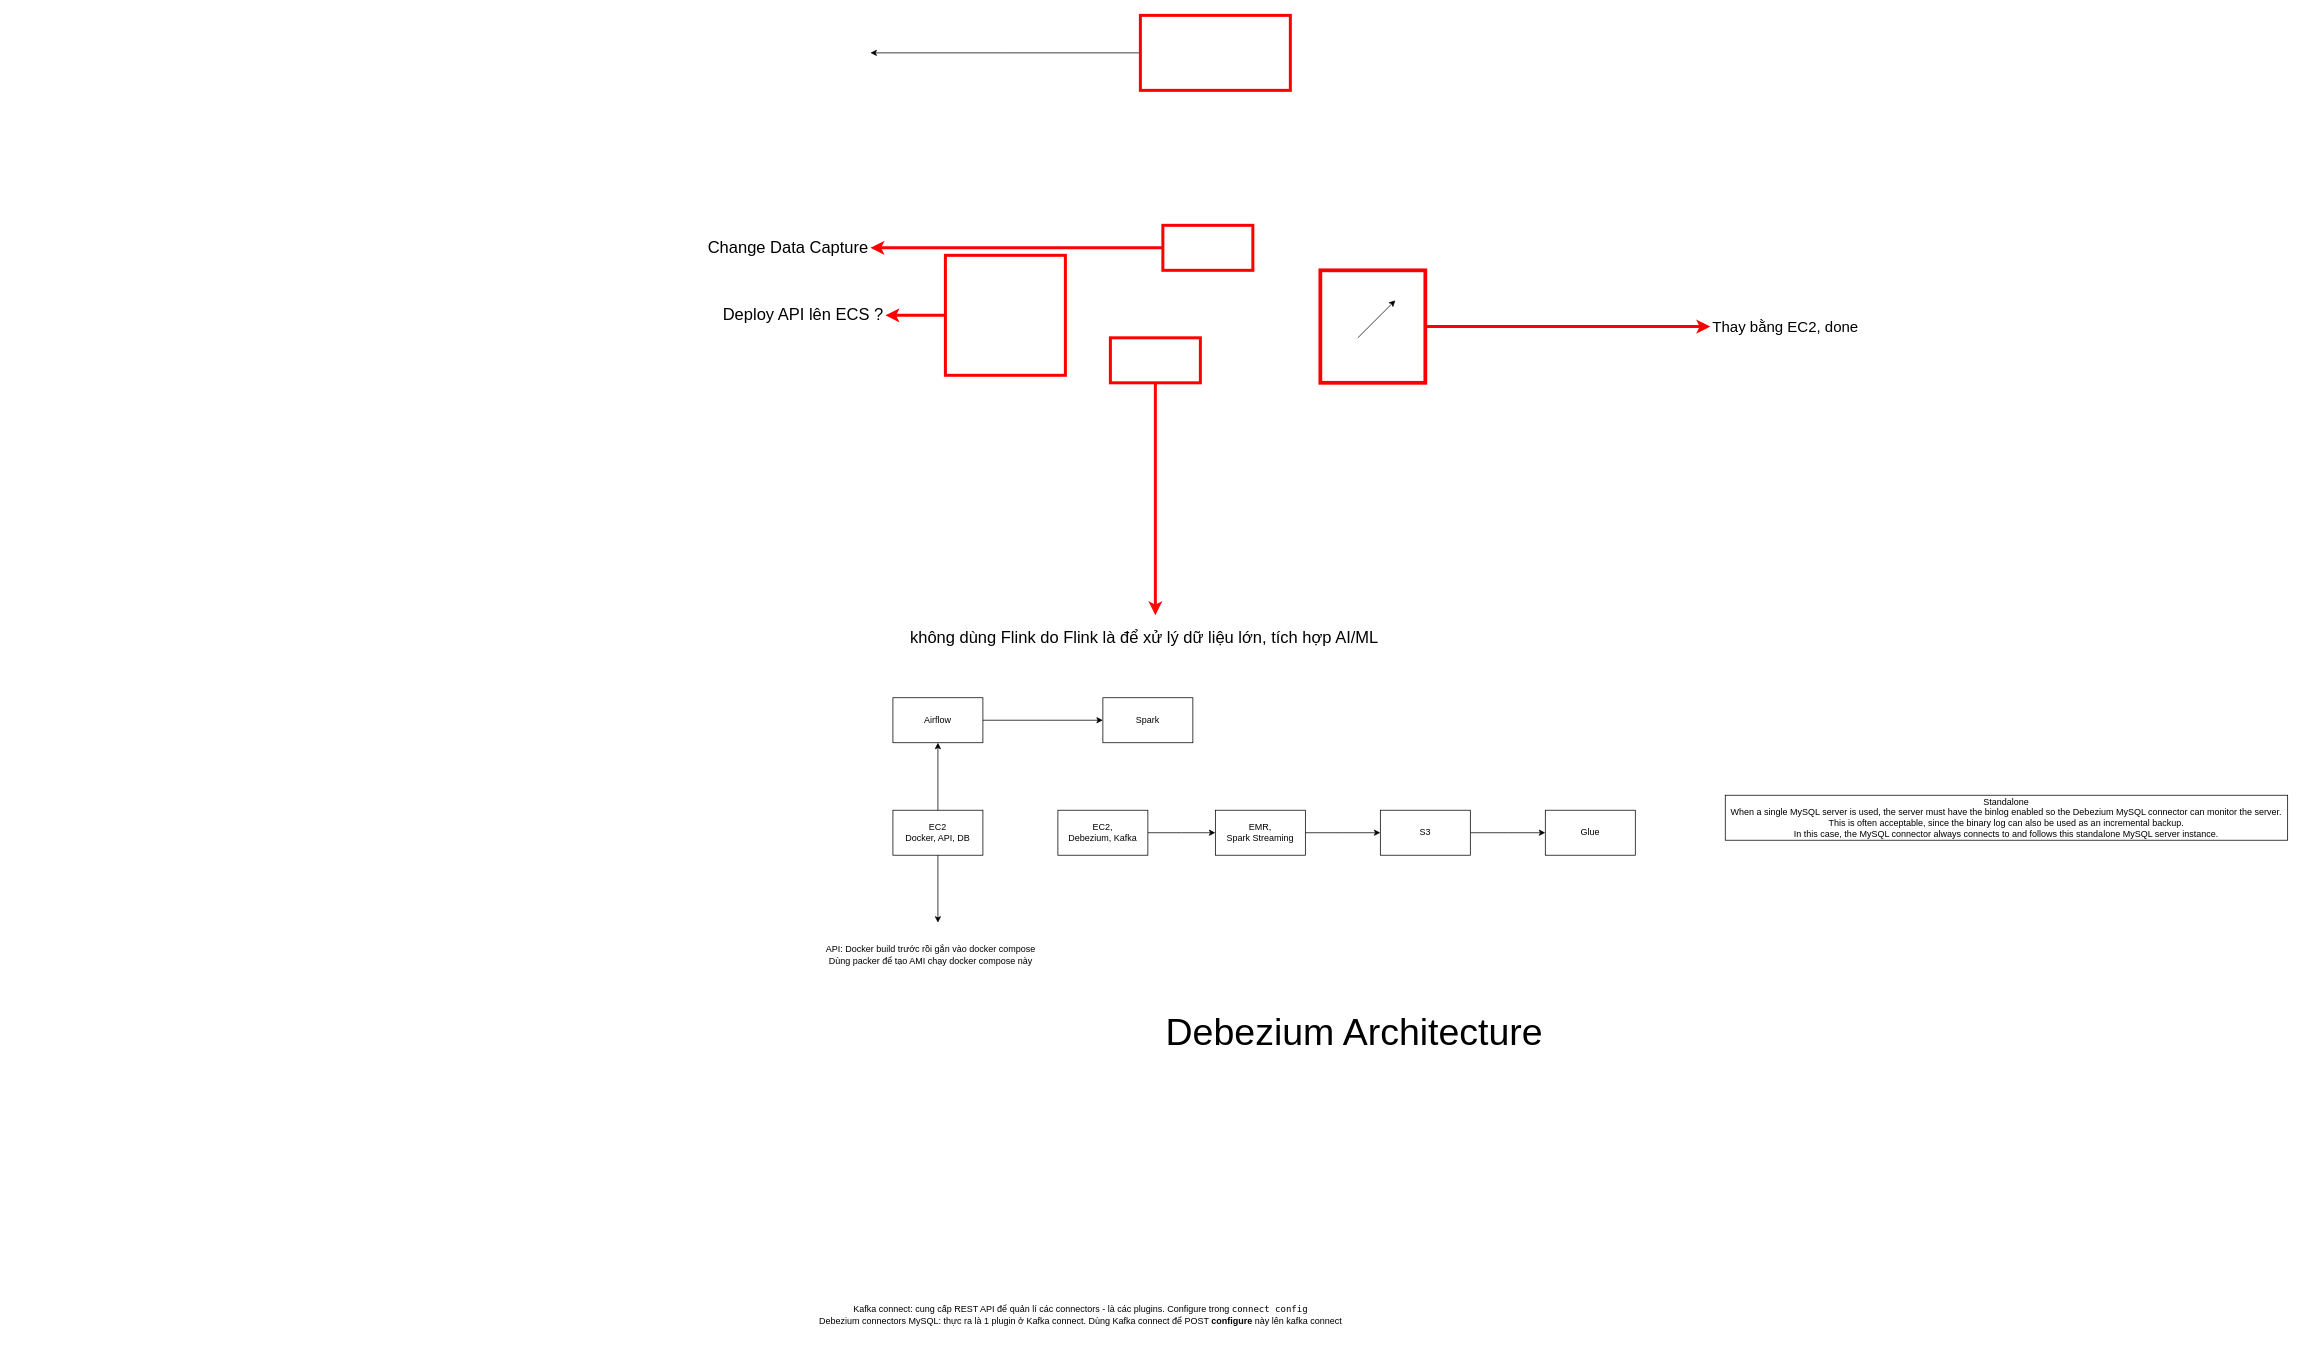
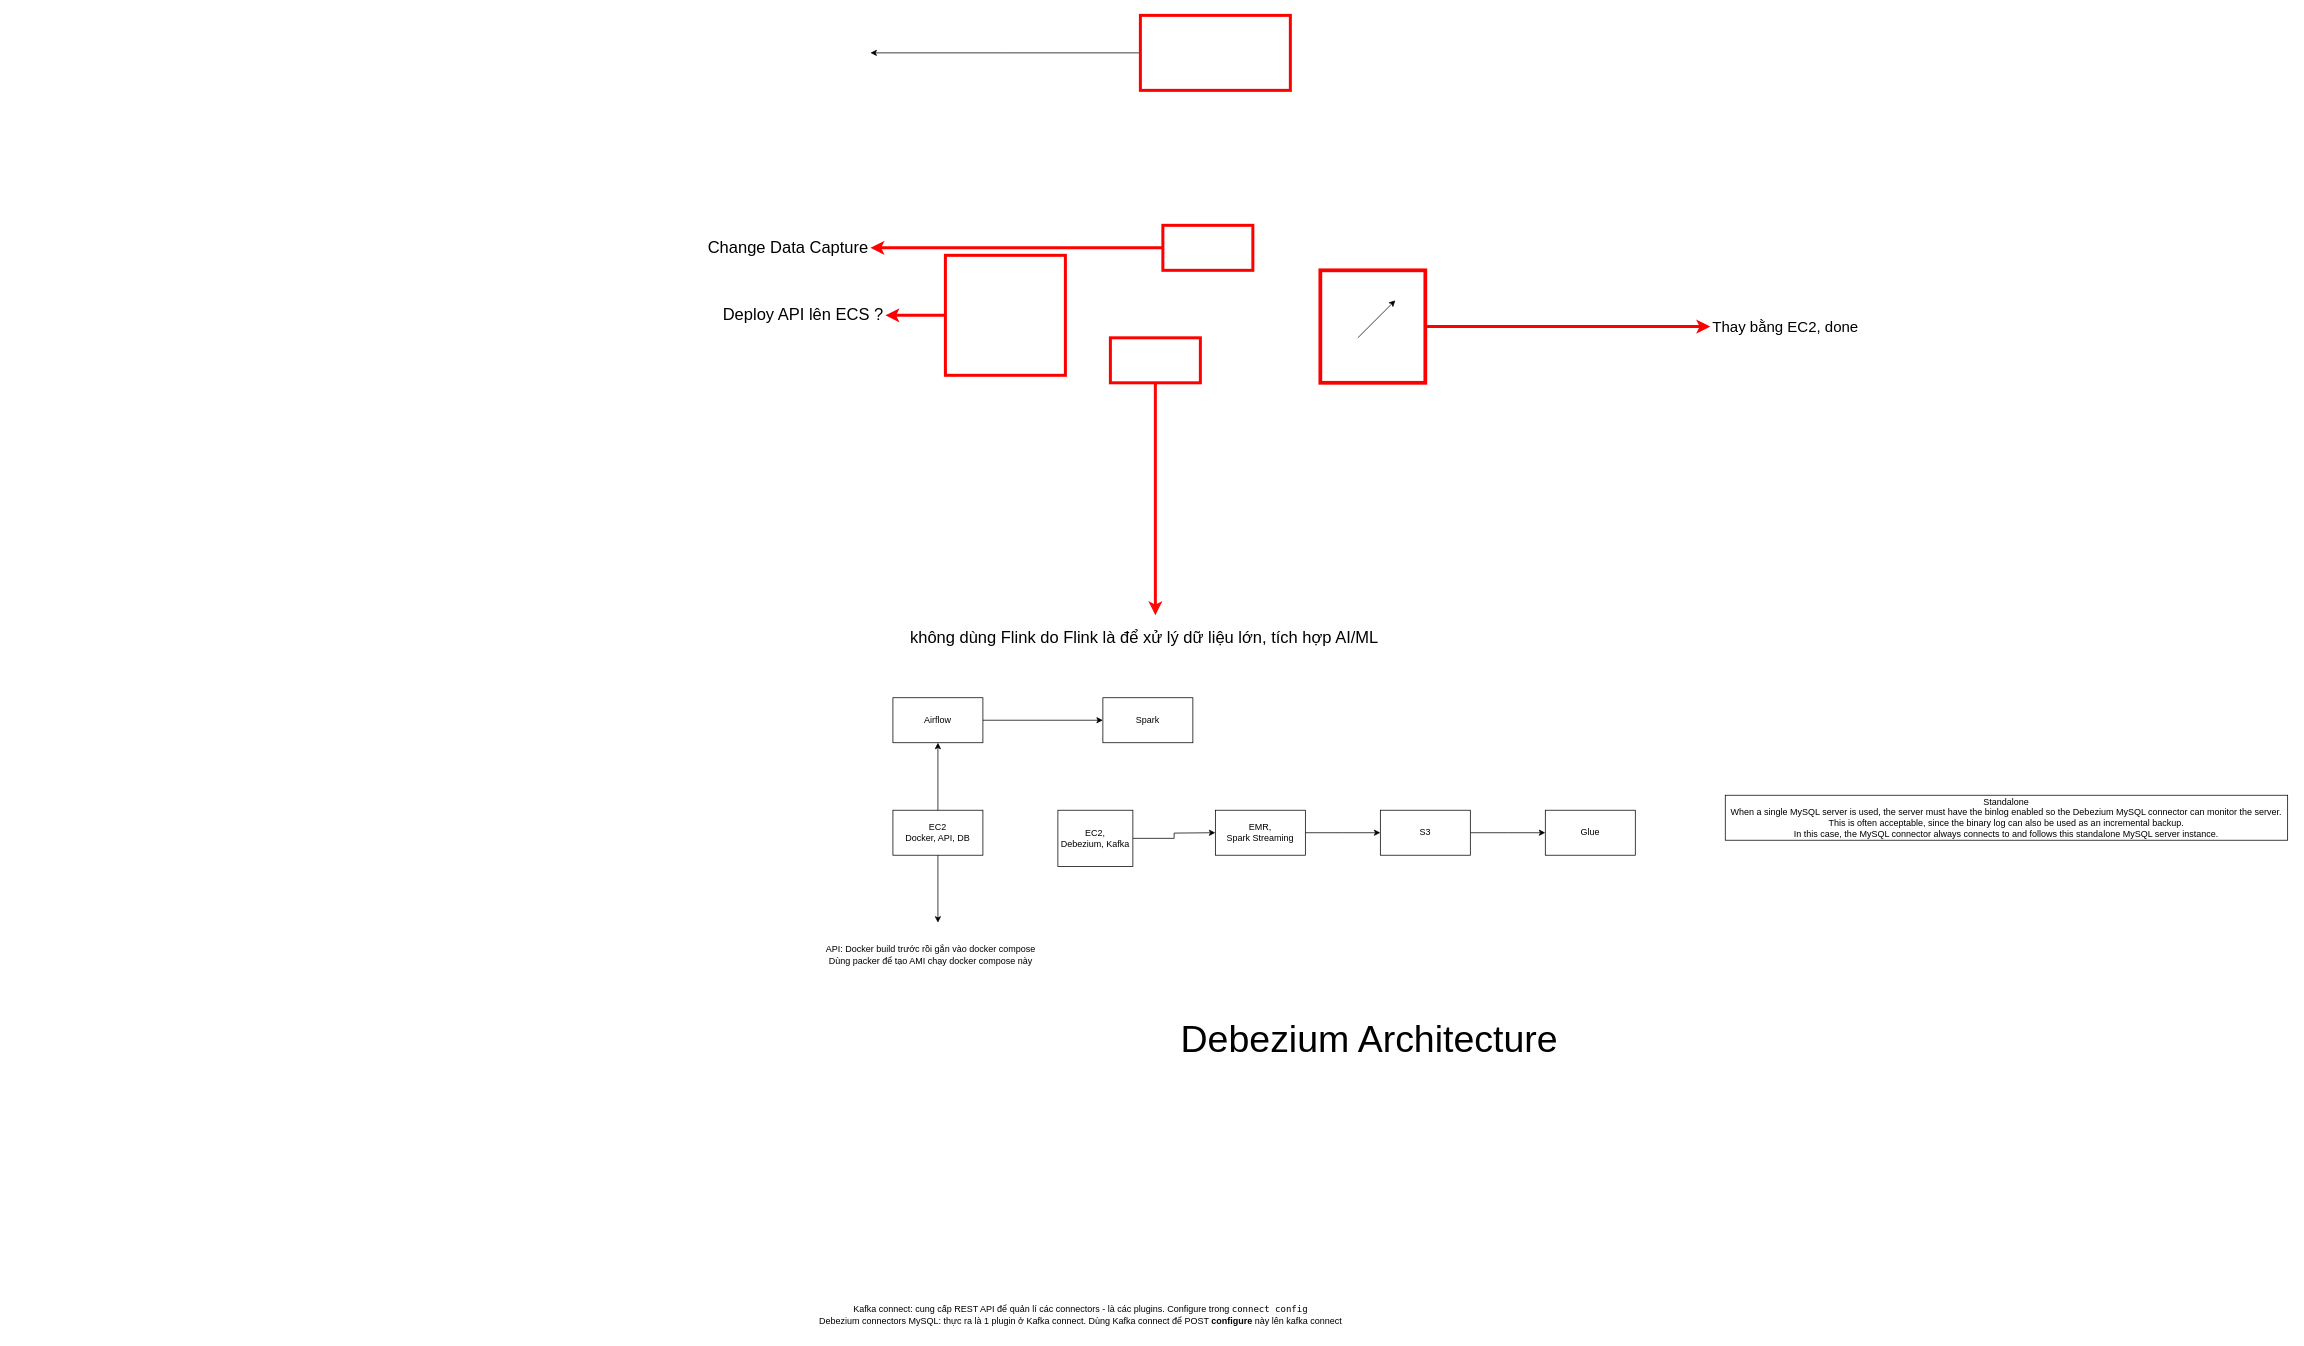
- <mxCell id="22" value="&lt;div&gt;EC2,&lt;/div&gt;&lt;div&gt;&lt;span style=&quot;background-color: transparent; color: light-dark(rgb(0, 0, 0), rgb(255, 255, 255));&quot;&gt;Debezium,&amp;nbsp;&lt;/span&gt;&lt;span style=&quot;background-color: transparent; color: light-dark(rgb(0, 0, 0), rgb(255, 255, 255));&quot;&gt;Kafka&lt;/span&gt;&lt;/div&gt;" style="rounded=0;whiteSpace=wrap;html=1;" parent="1" vertex="1"><mxGeometry x="1410" y="1080" width="120" height="60" as="geometry" /></mxCell>
+ <mxCell id="22" value="&lt;div&gt;EC2,&lt;/div&gt;&lt;div&gt;&lt;span style=&quot;background-color: transparent; color: light-dark(rgb(0, 0, 0), rgb(255, 255, 255));&quot;&gt;Debezium,&amp;nbsp;&lt;/span&gt;&lt;span style=&quot;background-color: transparent; color: light-dark(rgb(0, 0, 0), rgb(255, 255, 255));&quot;&gt;Kafka&lt;/span&gt;&lt;/div&gt;" style="rounded=0;whiteSpace=wrap;html=1;" parent="1" vertex="1"><mxGeometry x="1410" y="1080" width="100" height="75" as="geometry" /></mxCell>
- <mxCell id="34" value="&lt;font style=&quot;font-size: 50px;&quot;&gt;Debezium Architecture&lt;/font&gt;" style="text;html=1;align=center;verticalAlign=middle;resizable=0;points=[];autosize=1;strokeColor=none;fillColor=none;" vertex="1" parent="1"><mxGeometry x="1540" y="1340" width="530" height="70" as="geometry" /></mxCell>
+ <mxCell id="34" value="&lt;font style=&quot;font-size: 50px;&quot;&gt;Debezium Architecture&lt;/font&gt;" style="text;html=1;align=center;verticalAlign=middle;resizable=0;points=[];autosize=1;strokeColor=none;fillColor=none;" vertex="1" parent="1"><mxGeometry x="1560" y="1350" width="530" height="70" as="geometry" /></mxCell>
